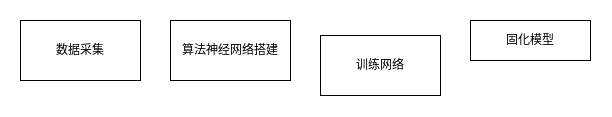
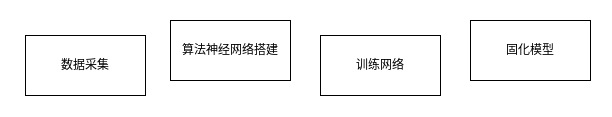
- <mxCell id="5" value="固化模型" style="whiteSpace=wrap;html=1;" parent="1" vertex="1"><mxGeometry x="470" y="20" width="120" height="40" as="geometry" /></mxCell>
+ <mxCell id="5" value="固化模型" style="whiteSpace=wrap;html=1;" parent="1" vertex="1"><mxGeometry x="470" y="20" width="120" height="60" as="geometry" /></mxCell>
- <mxCell id="2" value="数据采集" style="rounded=0;whiteSpace=wrap;html=1;" parent="1" vertex="1"><mxGeometry x="20" y="20" width="120" height="60" as="geometry" /></mxCell>
+ <mxCell id="2" value="数据采集" style="rounded=0;whiteSpace=wrap;html=1;" parent="1" vertex="1"><mxGeometry x="25" y="35" width="120" height="60" as="geometry" /></mxCell>
